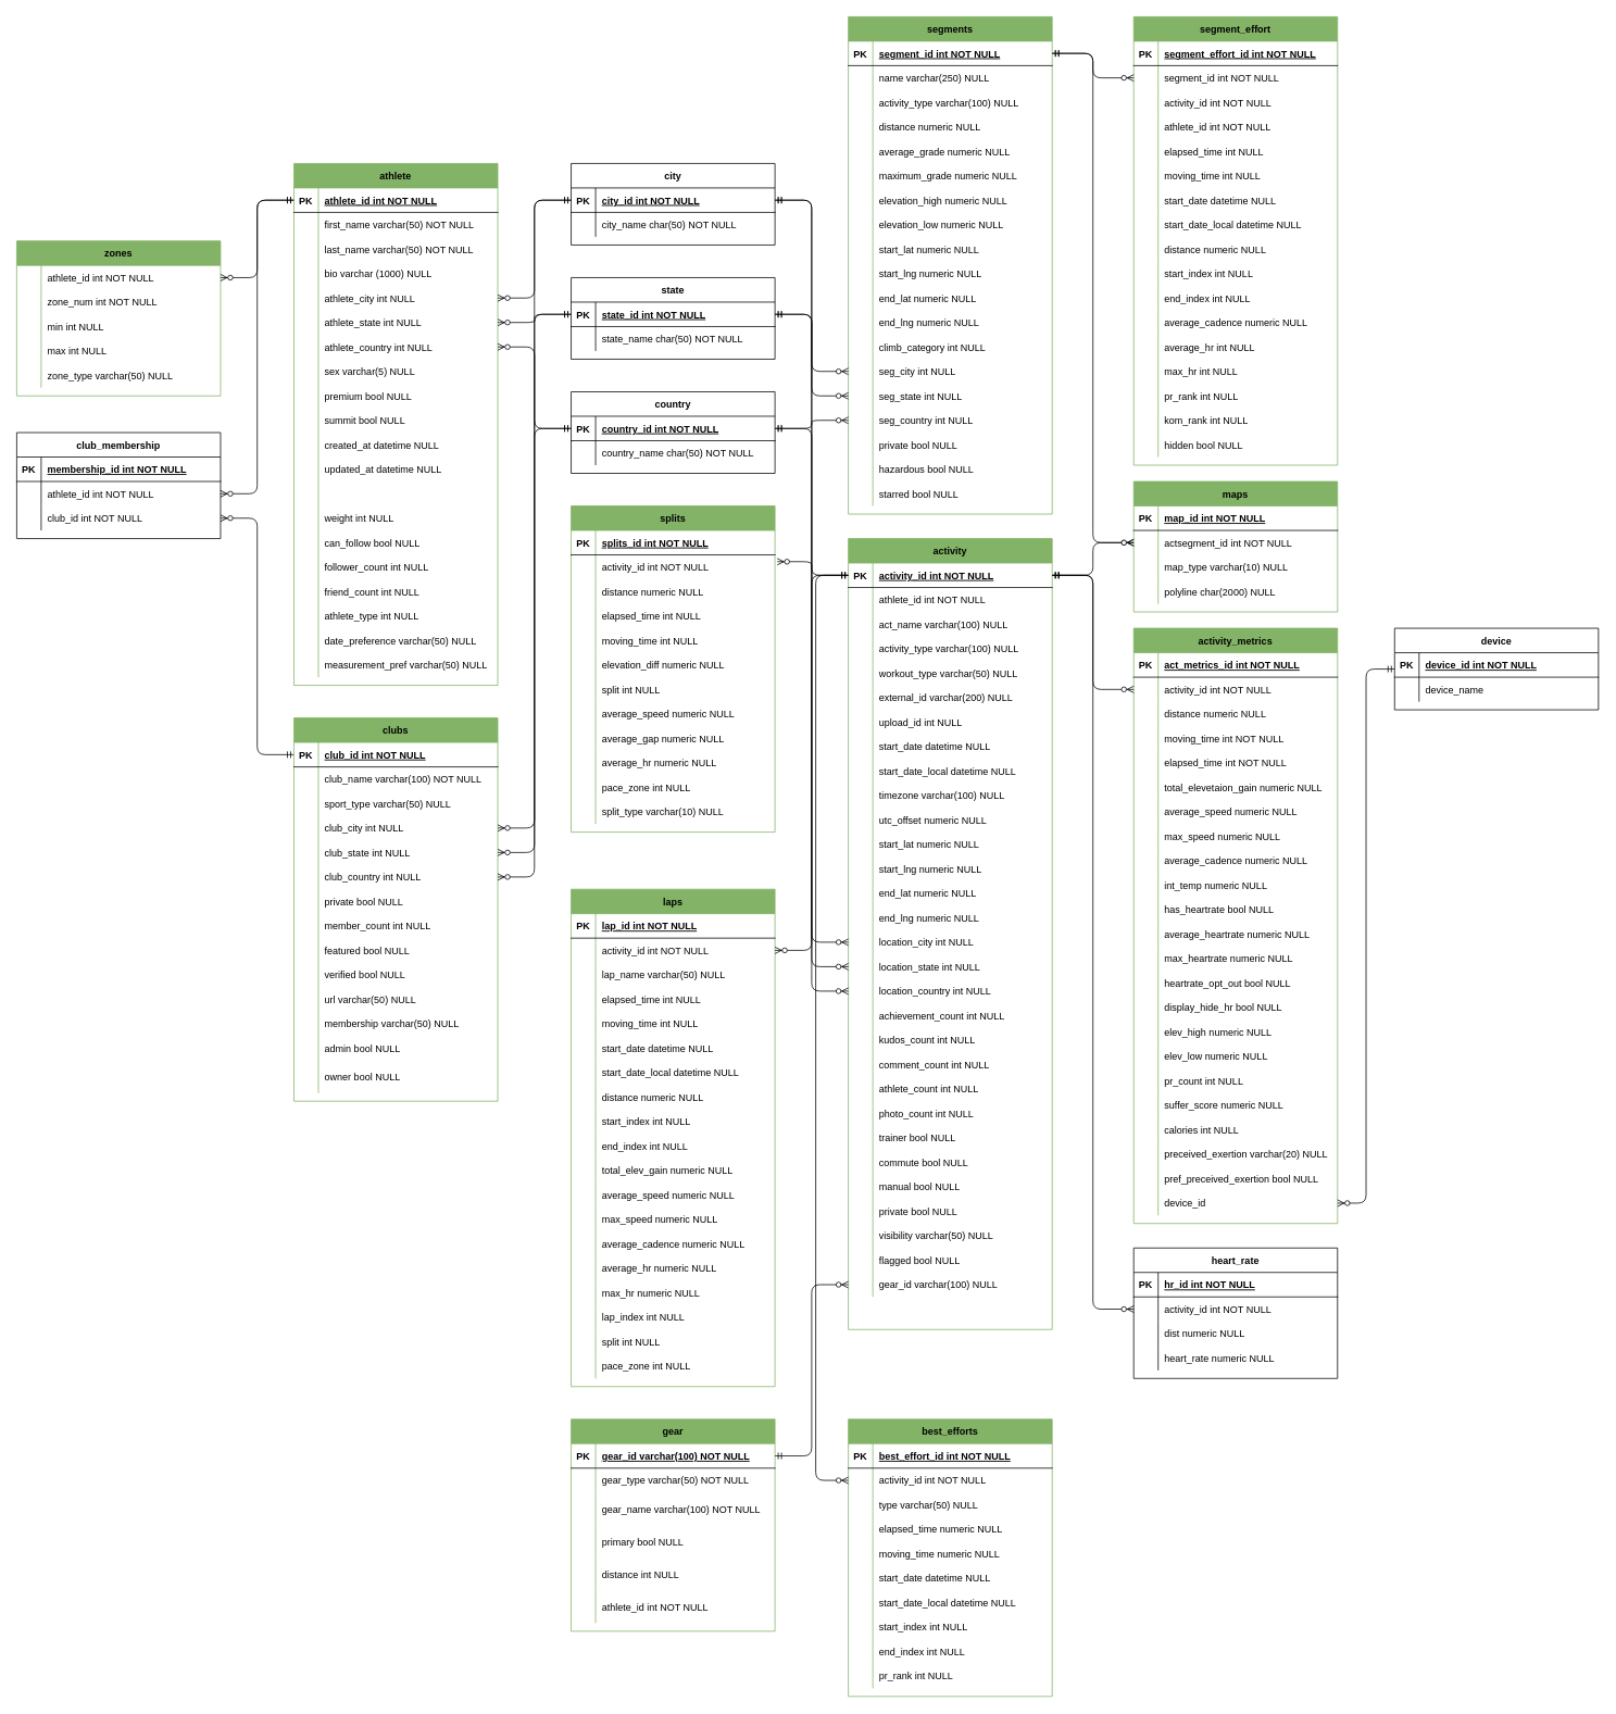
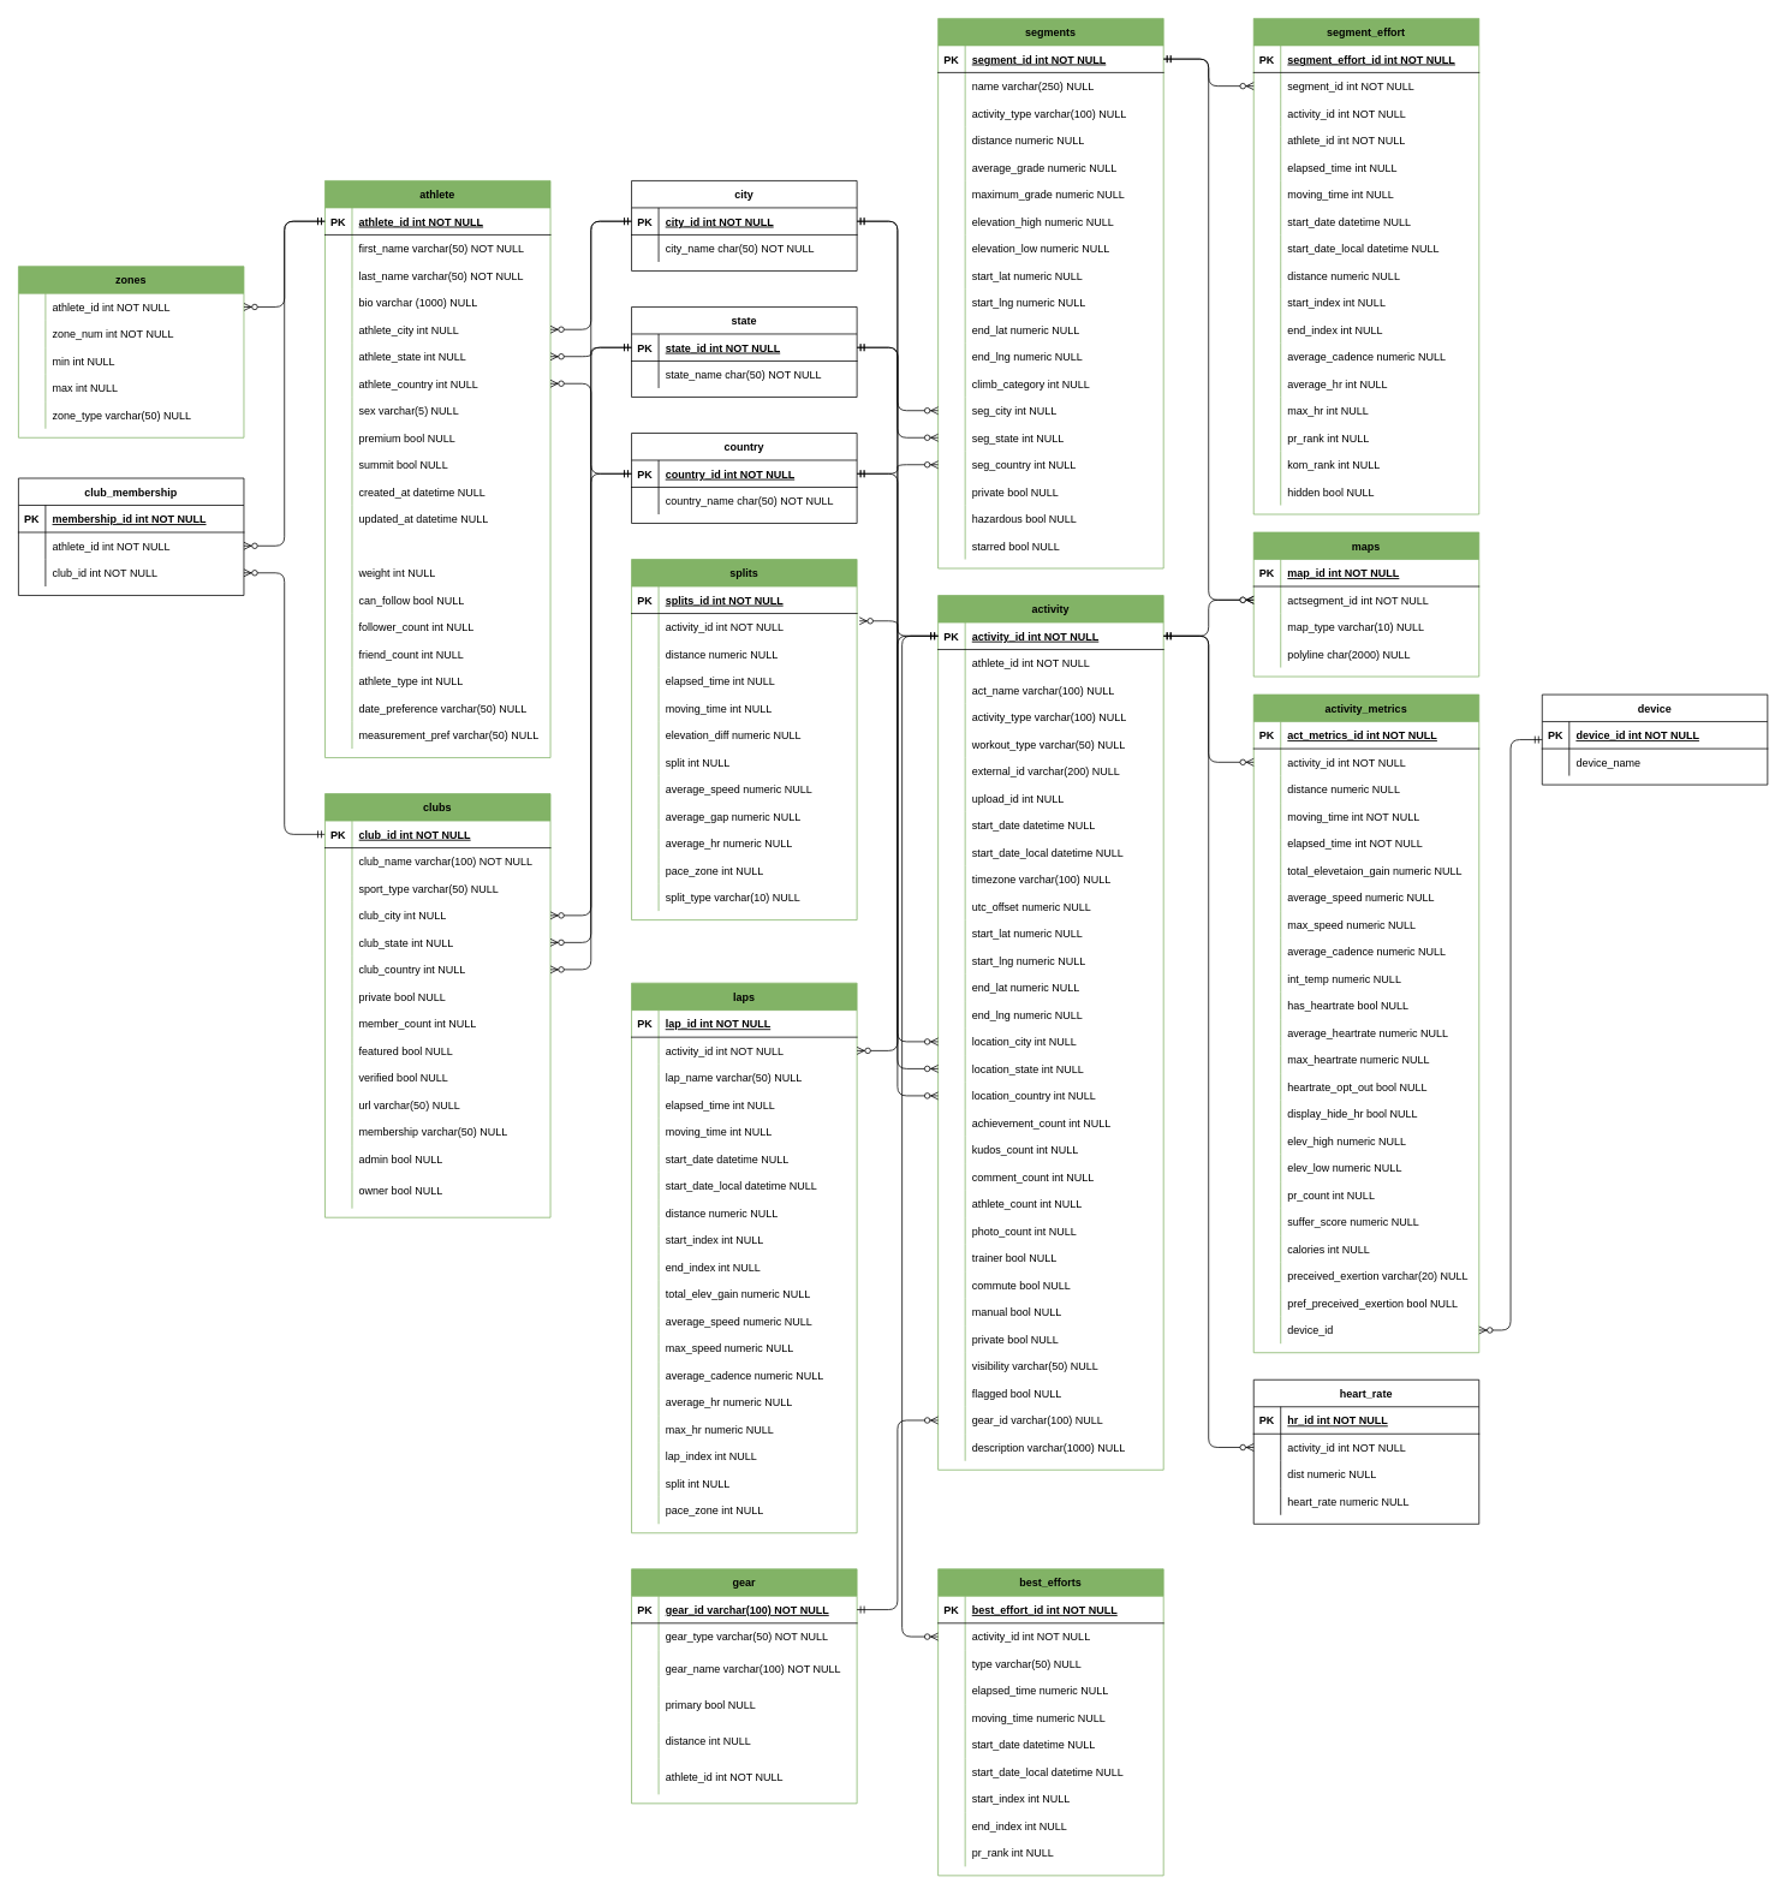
+ <mxCell id="310" value="description varchar(1000) NULL" style="shape=partialRectangle;overflow=hidden;connectable=0;fillColor=none;top=0;left=0;bottom=0;right=0;align=left;spacingLeft=6;" parent="308" vertex="1"><mxGeometry x="30" width="220" height="30" as="geometry" /></mxCell>
